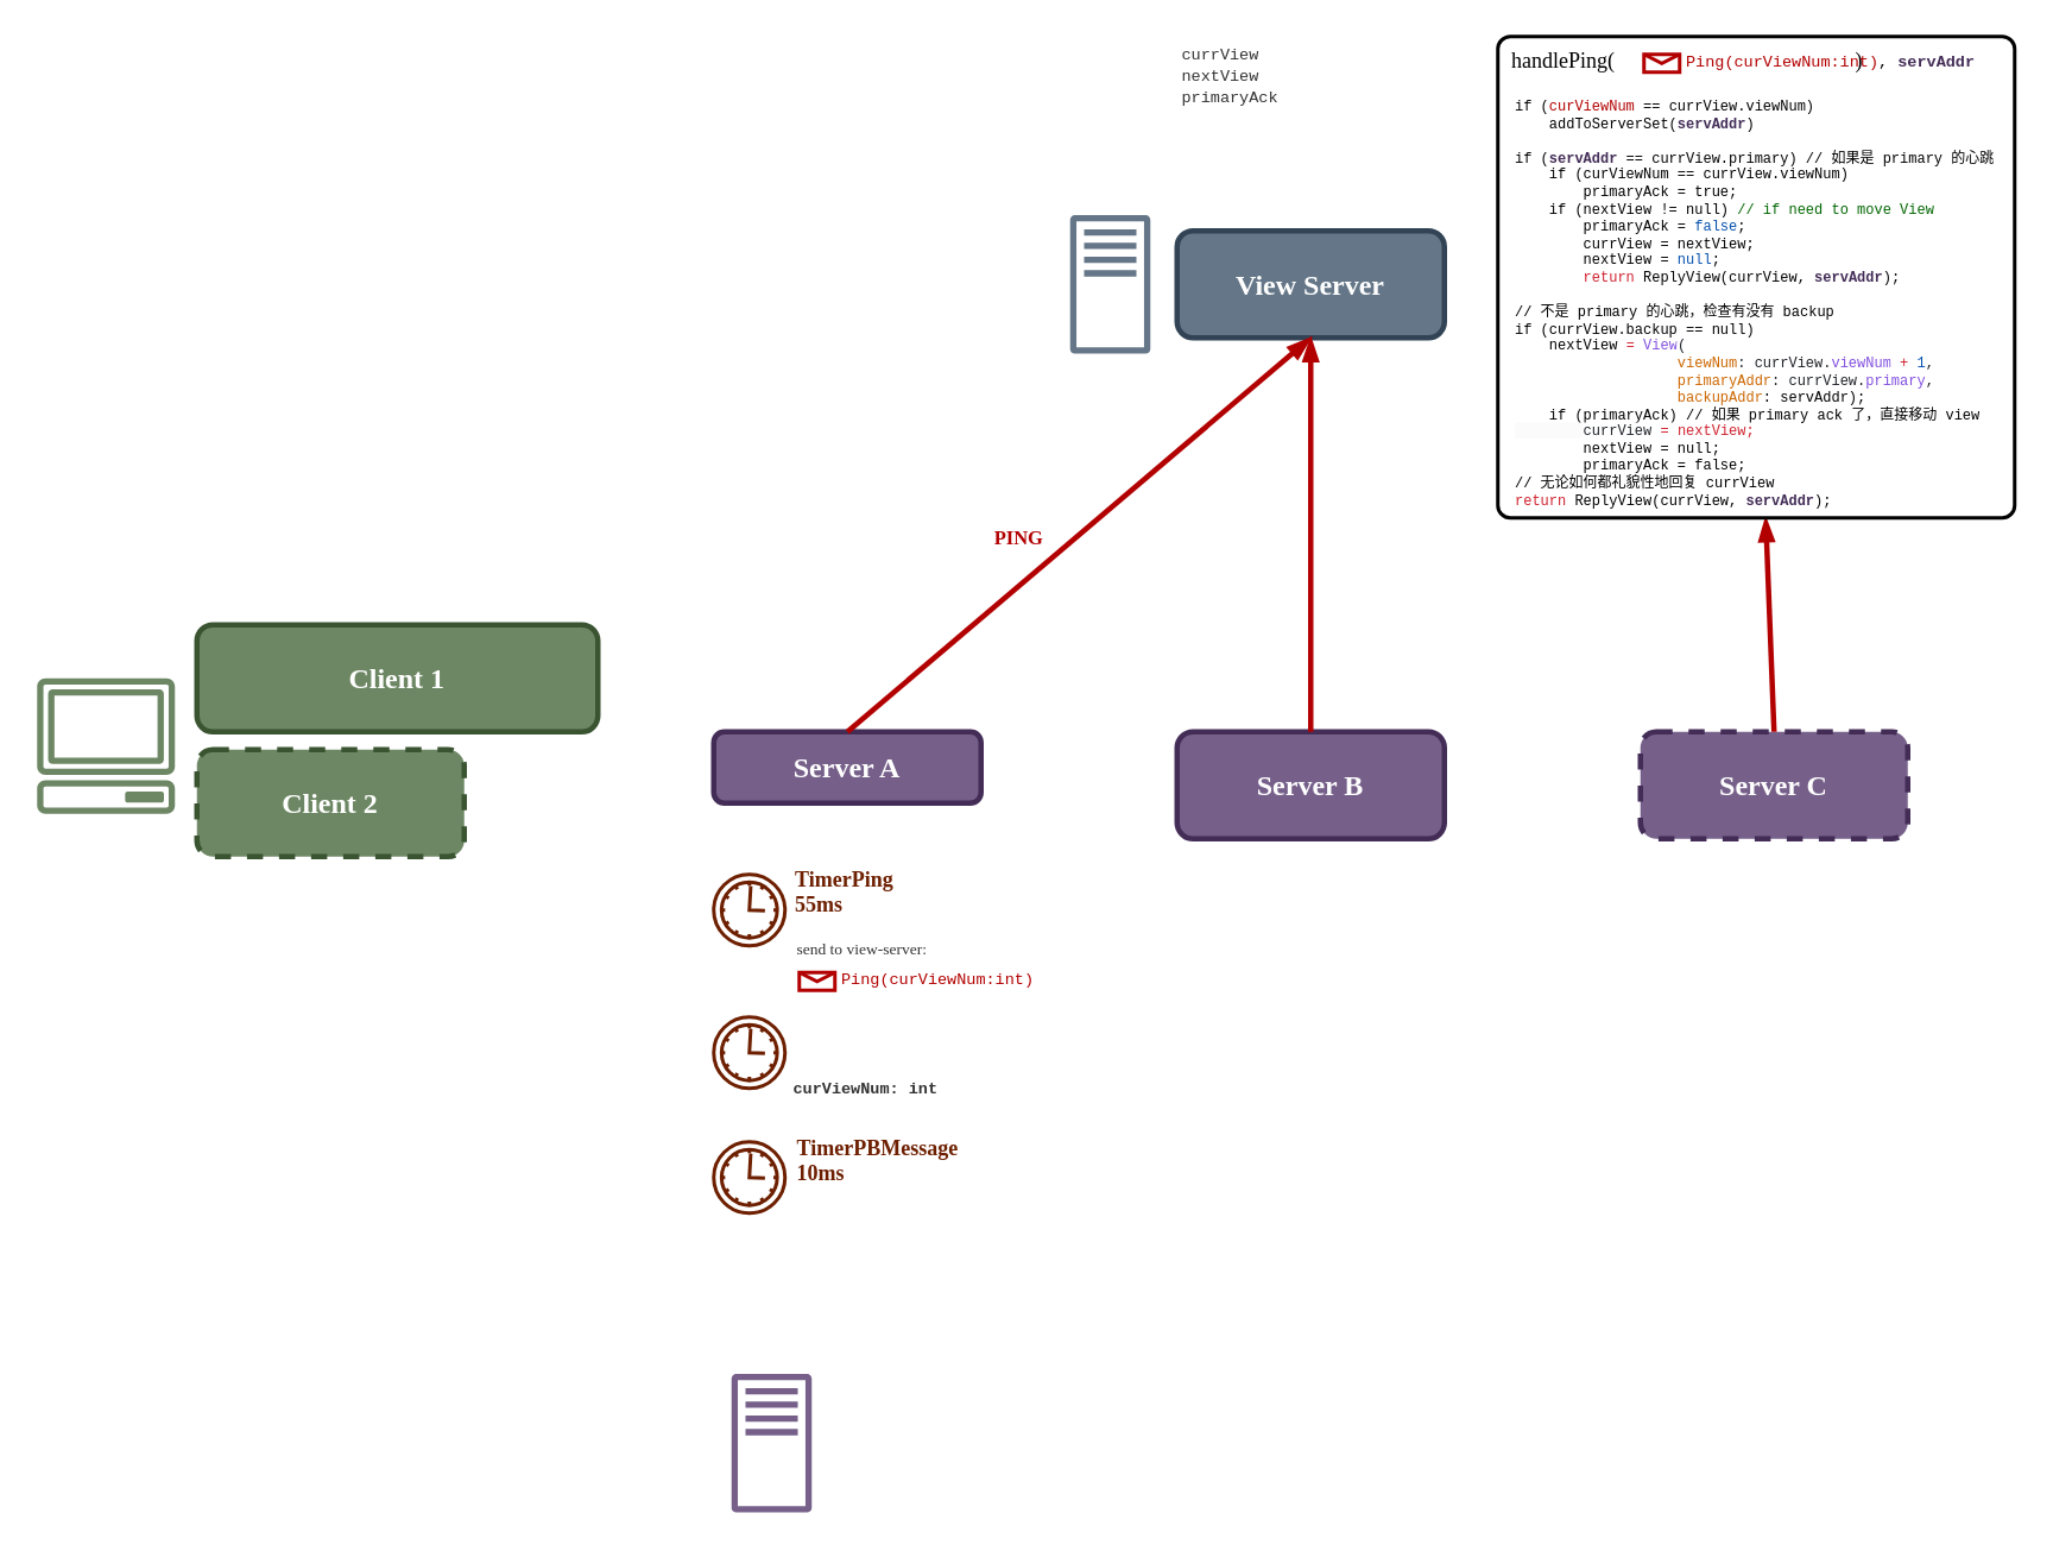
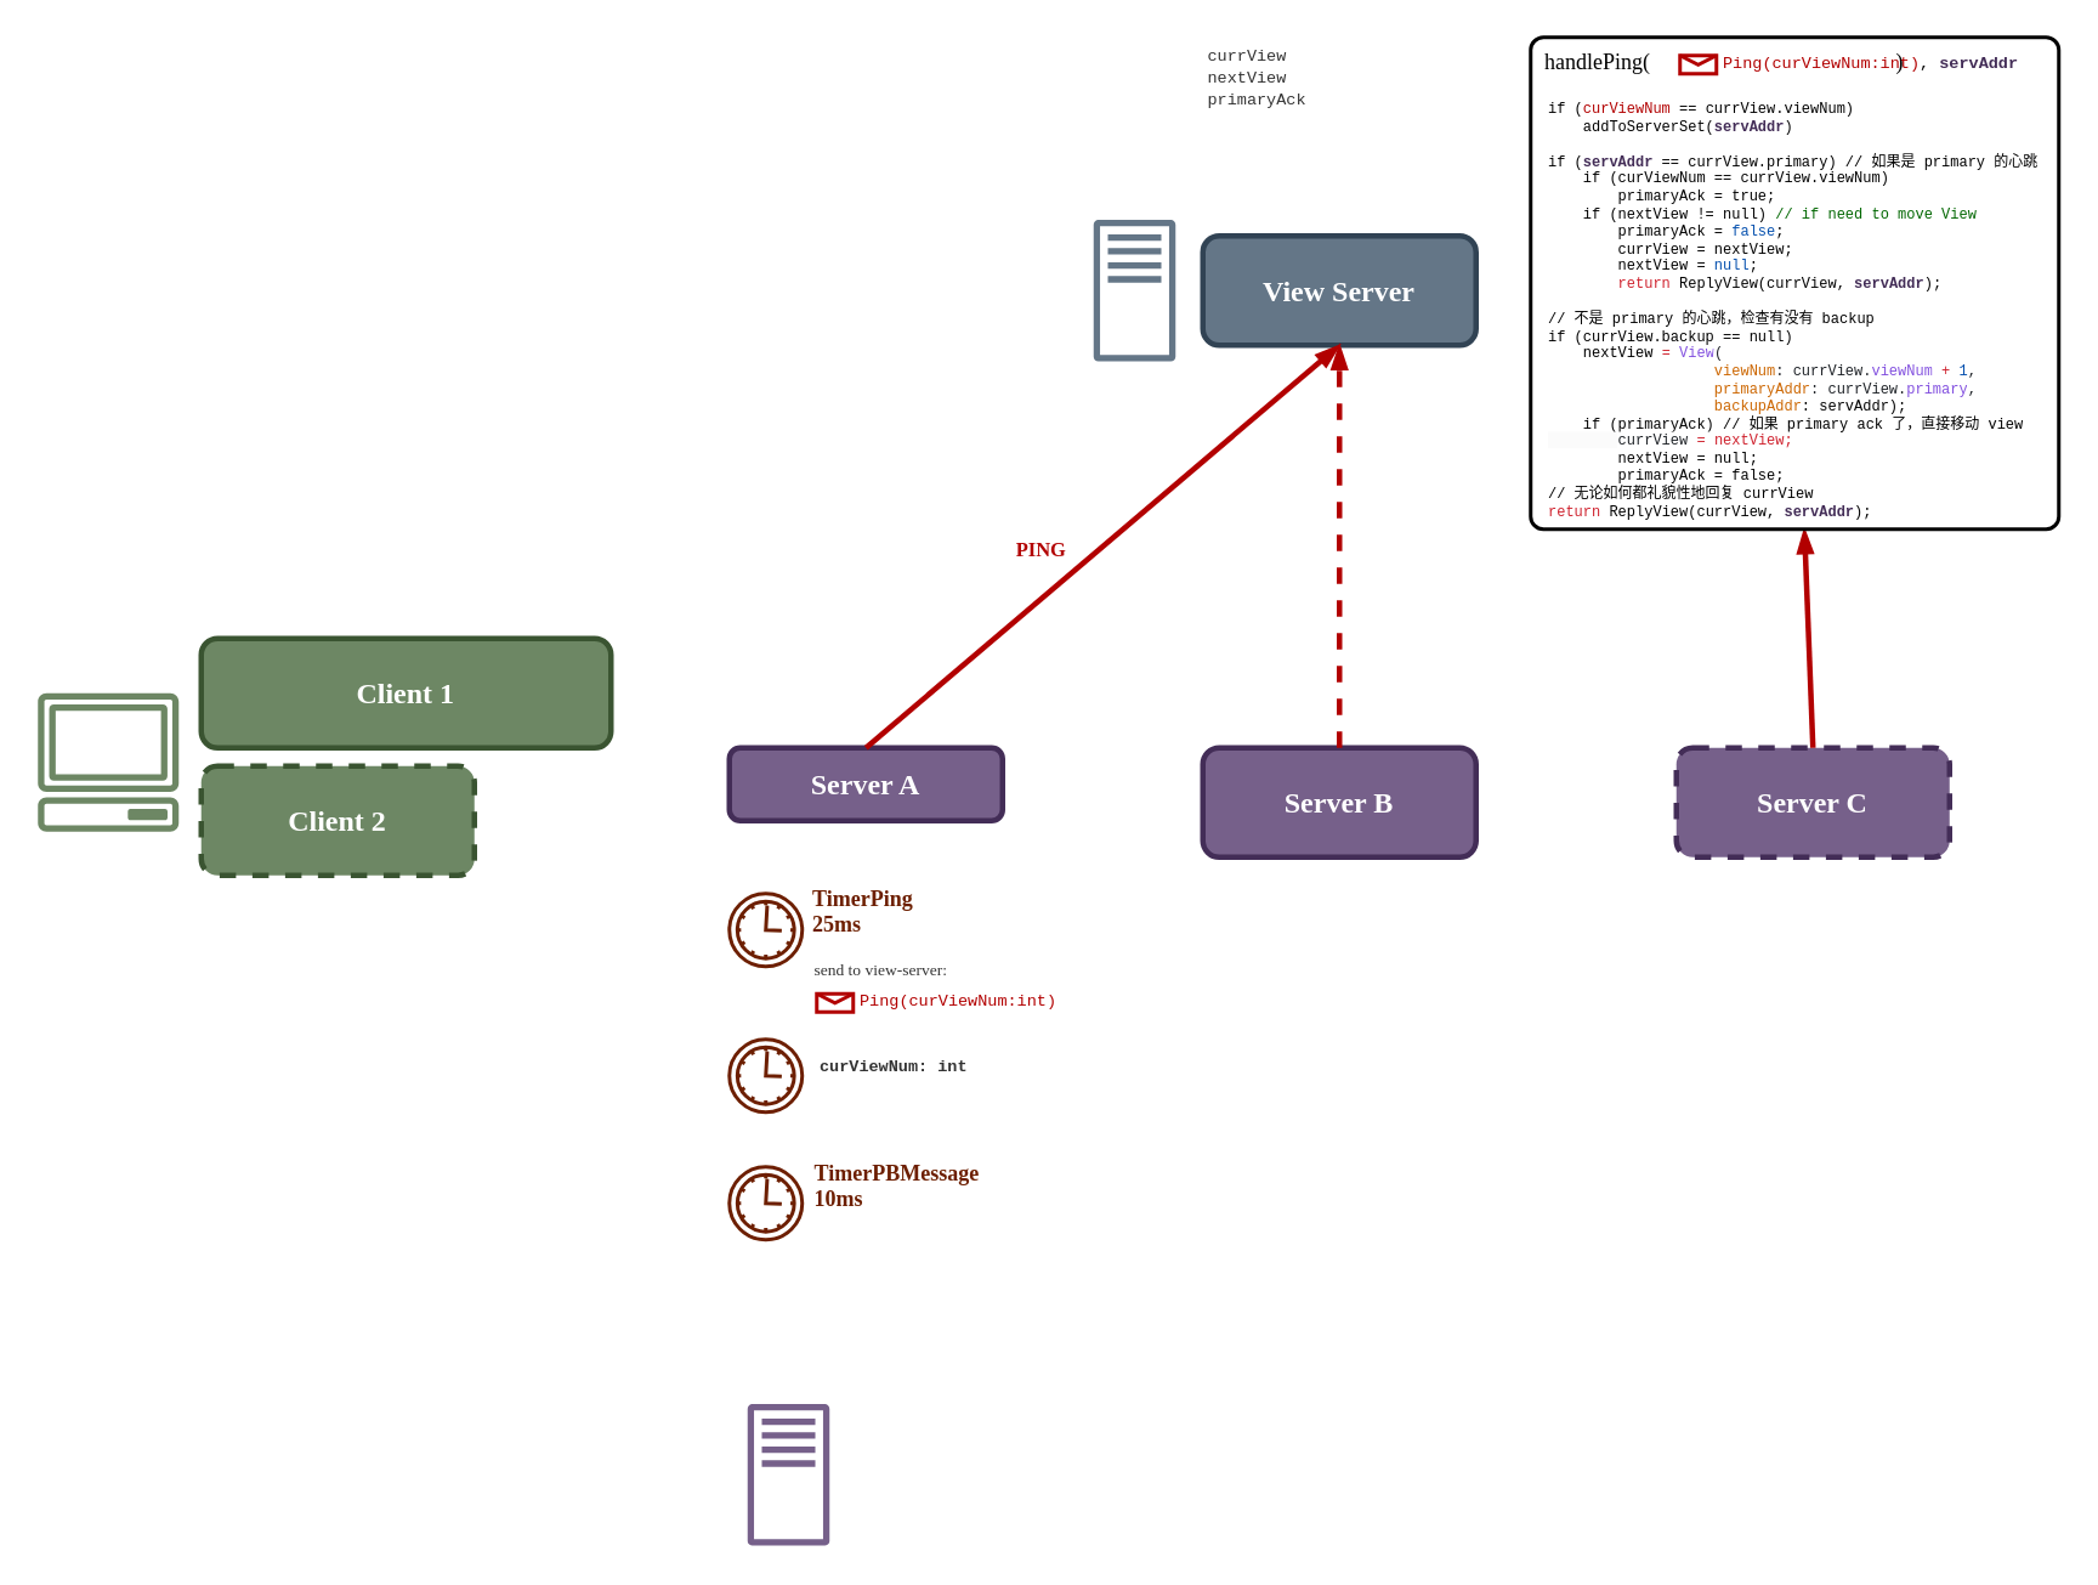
- <mxCell id="14" value="" style="endArrow=blockThin;startArrow=none;html=1;rounded=0;entryX=0.5;entryY=1;entryDx=0;entryDy=0;exitX=0.5;exitY=0;exitDx=0;exitDy=0;startFill=0;strokeWidth=3;endFill=1;fillColor=#e51400;strokeColor=#B20000;" parent="1" source="10" target="7" edge="1"><mxGeometry width="50" height="50" relative="1" as="geometry"><mxPoint x="485" y="420" as="sourcePoint" /><mxPoint x="745" y="199" as="targetPoint" /></mxGeometry></mxCell>
+ <mxCell id="14" value="" style="endArrow=blockThin;startArrow=none;html=1;rounded=0;entryX=0.5;entryY=1;entryDx=0;entryDy=0;exitX=0.5;exitY=0;exitDx=0;exitDy=0;startFill=0;strokeWidth=3;endFill=1;fillColor=#e51400;strokeColor=#B20000;dashed=1;" parent="1" source="10" target="7" edge="1"><mxGeometry width="50" height="50" relative="1" as="geometry"><mxPoint x="485" y="420" as="sourcePoint" /><mxPoint x="745" y="199" as="targetPoint" /></mxGeometry></mxCell>
- <mxCell id="17" value="&lt;div style=&quot;&quot;&gt;&lt;span style=&quot;background-color: initial;&quot;&gt;TimerPing&lt;/span&gt;&lt;/div&gt;&lt;div style=&quot;&quot;&gt;&lt;span style=&quot;background-color: initial;&quot;&gt;55ms&lt;/span&gt;&lt;/div&gt;" style="text;html=1;strokeColor=none;fillColor=none;align=left;verticalAlign=top;whiteSpace=wrap;rounded=0;fontFamily=Verdana;fontStyle=1;fontColor=#6D1F00;spacing=1;" parent="1" vertex="1"><mxGeometry x="445" y="480" width="80" height="40" as="geometry" /></mxCell>
+ <mxCell id="17" value="&lt;div style=&quot;&quot;&gt;&lt;span style=&quot;background-color: initial;&quot;&gt;TimerPing&lt;/span&gt;&lt;/div&gt;&lt;div style=&quot;&quot;&gt;&lt;span style=&quot;background-color: initial;&quot;&gt;25ms&lt;/span&gt;&lt;/div&gt;" style="text;html=1;strokeColor=none;fillColor=none;align=left;verticalAlign=top;whiteSpace=wrap;rounded=0;fontFamily=Verdana;fontStyle=1;fontColor=#6D1F00;spacing=1;" parent="1" vertex="1"><mxGeometry x="445" y="480" width="80" height="40" as="geometry" /></mxCell>
- <mxCell id="20" value="&lt;div style=&quot;font-size: 9px;&quot;&gt;&lt;span style=&quot;color: rgb(51, 51, 51); font-family: &amp;quot;Courier New&amp;quot;; background-color: initial;&quot;&gt;curViewNum: int&lt;/span&gt;&lt;/div&gt;" style="text;html=1;strokeColor=none;fillColor=none;align=left;verticalAlign=top;whiteSpace=wrap;rounded=0;fontFamily=Verdana;fontStyle=1;fontColor=#6D1F00;fontSize=9;spacing=0;" parent="1" vertex="1"><mxGeometry x="445" y="600" width="105" height="30" as="geometry" /></mxCell>
+ <mxCell id="20" value="&lt;div style=&quot;font-size: 9px;&quot;&gt;&lt;span style=&quot;color: rgb(51, 51, 51); font-family: &amp;quot;Courier New&amp;quot;; background-color: initial;&quot;&gt;curViewNum: int&lt;/span&gt;&lt;/div&gt;" style="text;html=1;strokeColor=none;fillColor=none;align=left;verticalAlign=top;whiteSpace=wrap;rounded=0;fontFamily=Verdana;fontStyle=1;fontColor=#6D1F00;fontSize=9;spacing=0;" parent="1" vertex="1"><mxGeometry x="450" y="575" width="105" height="30" as="geometry" /></mxCell>
